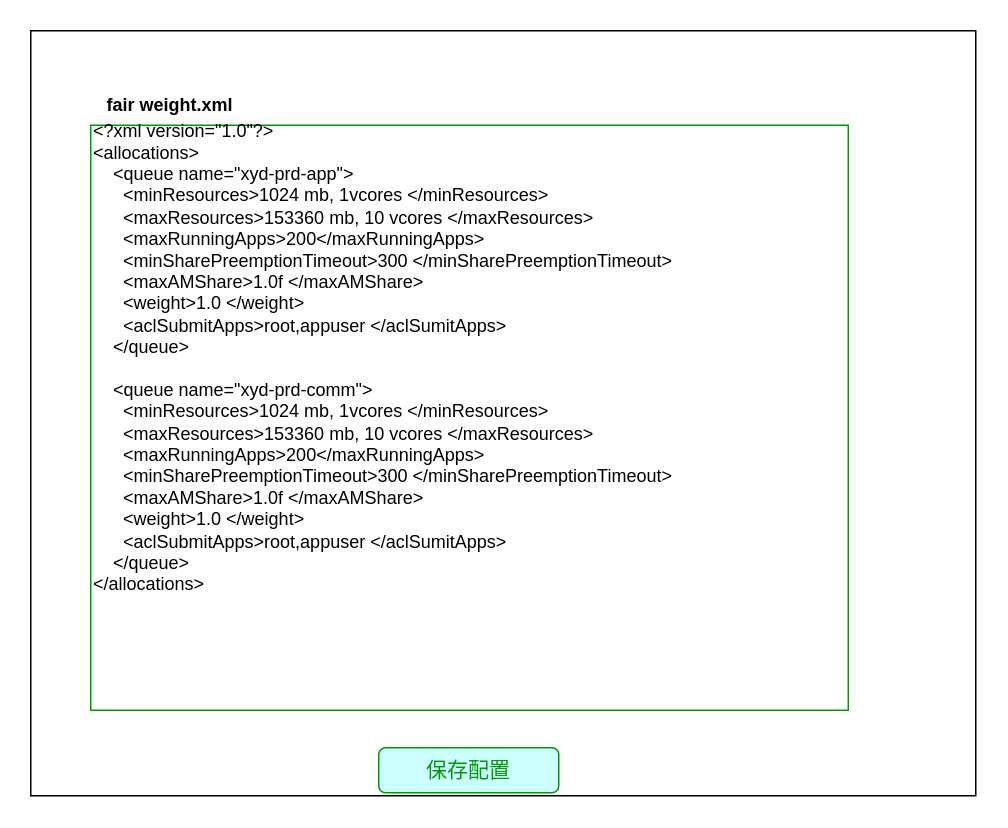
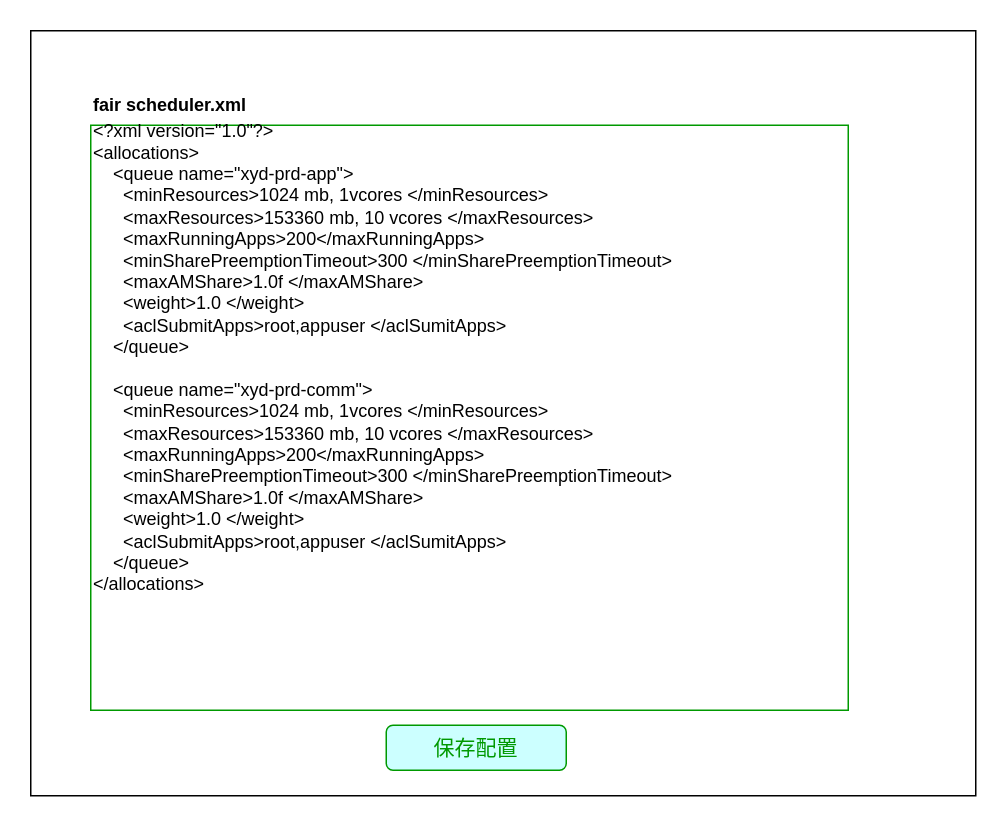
- <mxCell id="6" value="&lt;b&gt;fair weight.xml&lt;/b&gt;" style="text;html=1;strokeColor=none;fillColor=none;align=center;verticalAlign=middle;whiteSpace=wrap;rounded=0;fontSize=12;" vertex="1" parent="1"><mxGeometry x="53" y="55" width="120" height="30" as="geometry" /></mxCell>
+ <mxCell id="6" value="&lt;b&gt;fair scheduler.xml&lt;/b&gt;" style="text;html=1;strokeColor=none;fillColor=none;align=center;verticalAlign=middle;whiteSpace=wrap;rounded=0;fontSize=12;" vertex="1" parent="1"><mxGeometry x="53" y="55" width="120" height="30" as="geometry" /></mxCell>
- <mxCell id="3" value="&lt;font color=&quot;#009900&quot;&gt;&lt;span&gt;保存配置&lt;/span&gt;&lt;/font&gt;" style="rounded=1;whiteSpace=wrap;html=1;fontSize=14;fontColor=#000000;strokeColor=#009900;fillColor=#CCFFFF;strokeWidth=1;" vertex="1" parent="1"><mxGeometry x="252" y="498" width="120" height="30" as="geometry" /></mxCell>
+ <mxCell id="3" value="&lt;font color=&quot;#009900&quot;&gt;&lt;span&gt;保存配置&lt;/span&gt;&lt;/font&gt;" style="rounded=1;whiteSpace=wrap;html=1;fontSize=14;fontColor=#000000;strokeColor=#009900;fillColor=#CCFFFF;strokeWidth=1;" vertex="1" parent="1"><mxGeometry x="257" y="483" width="120" height="30" as="geometry" /></mxCell>
